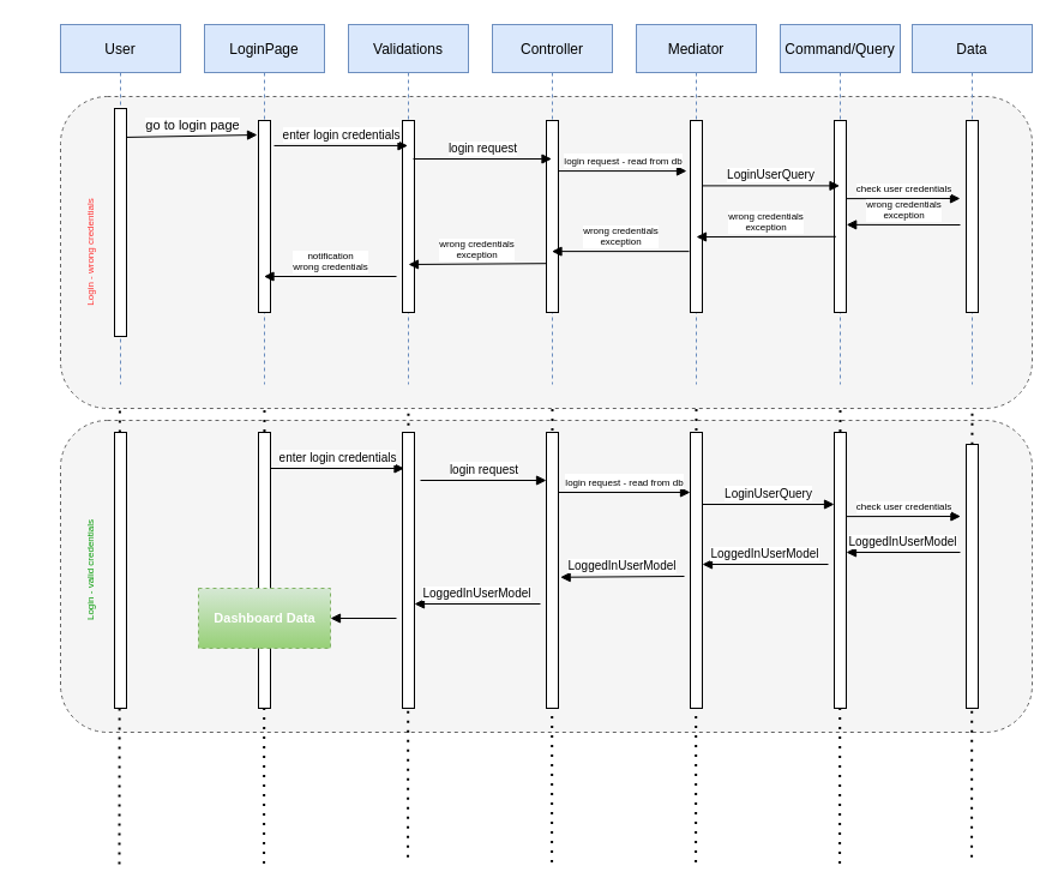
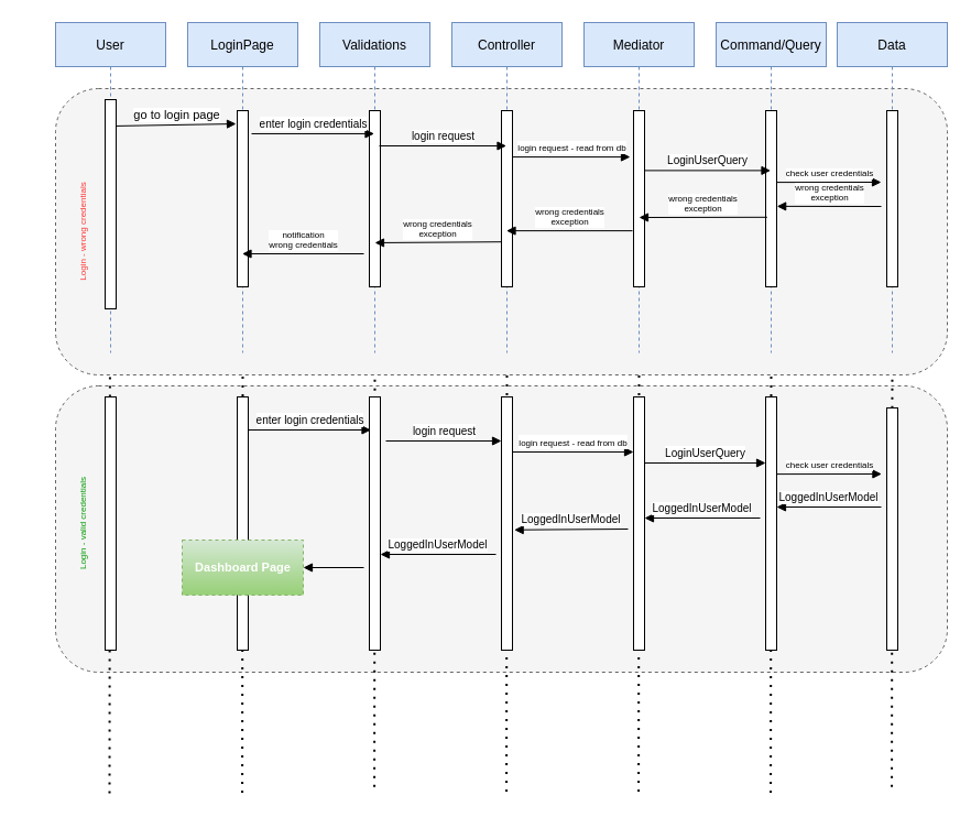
- <mxCell id="53" value="&lt;font color=&quot;#ffffff&quot;&gt;&lt;b&gt;Dashboard Data&lt;/b&gt;&lt;/font&gt;" style="html=1;dashed=1;fontSize=11;fillColor=#d5e8d4;strokeColor=#82b366;gradientColor=#97d077;" parent="1" vertex="1"><mxGeometry x="165" y="490" width="110" height="50" as="geometry" /></mxCell>
+ <mxCell id="53" value="&lt;font color=&quot;#ffffff&quot;&gt;&lt;b&gt;Dashboard Page&lt;/b&gt;&lt;/font&gt;" style="html=1;dashed=1;fontSize=11;fillColor=#d5e8d4;strokeColor=#82b366;gradientColor=#97d077;" parent="1" vertex="1"><mxGeometry x="165" y="490" width="110" height="50" as="geometry" /></mxCell>
